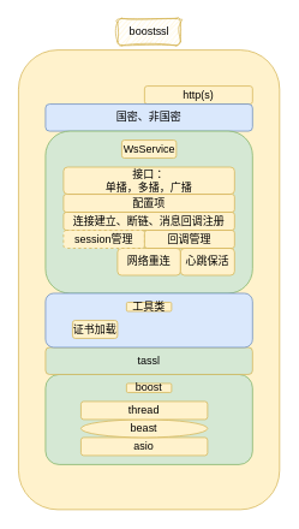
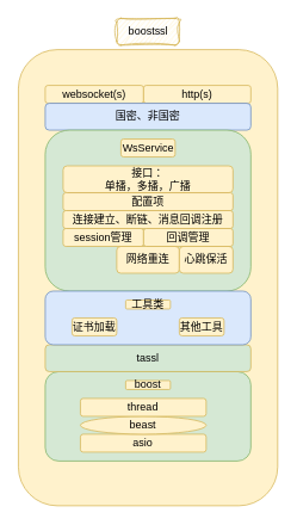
+ <mxCell id="4" value="websocket(s)" style="rounded=1;whiteSpace=wrap;html=1;fillColor=#fff2cc;strokeColor=#d6b656;" vertex="1" parent="1"><mxGeometry x="50" y="95" width="110" height="20" as="geometry" /></mxCell>
- <mxCell id="21" value="session管理" style="rounded=1;whiteSpace=wrap;html=1;fillColor=#fff2cc;strokeColor=#d6b656;dashed=1;" vertex="1" parent="1"><mxGeometry x="70" y="255" width="90" height="20" as="geometry" /></mxCell>
+ <mxCell id="21" value="session管理" style="rounded=1;whiteSpace=wrap;html=1;fillColor=#fff2cc;strokeColor=#d6b656;" vertex="1" parent="1"><mxGeometry x="70" y="255" width="90" height="20" as="geometry" /></mxCell>
+ <mxCell id="14" value="其他工具" style="rounded=1;whiteSpace=wrap;html=1;fillColor=#fff2cc;strokeColor=#d6b656;" vertex="1" parent="1"><mxGeometry x="200" y="355" width="50" height="20" as="geometry" /></mxCell>
